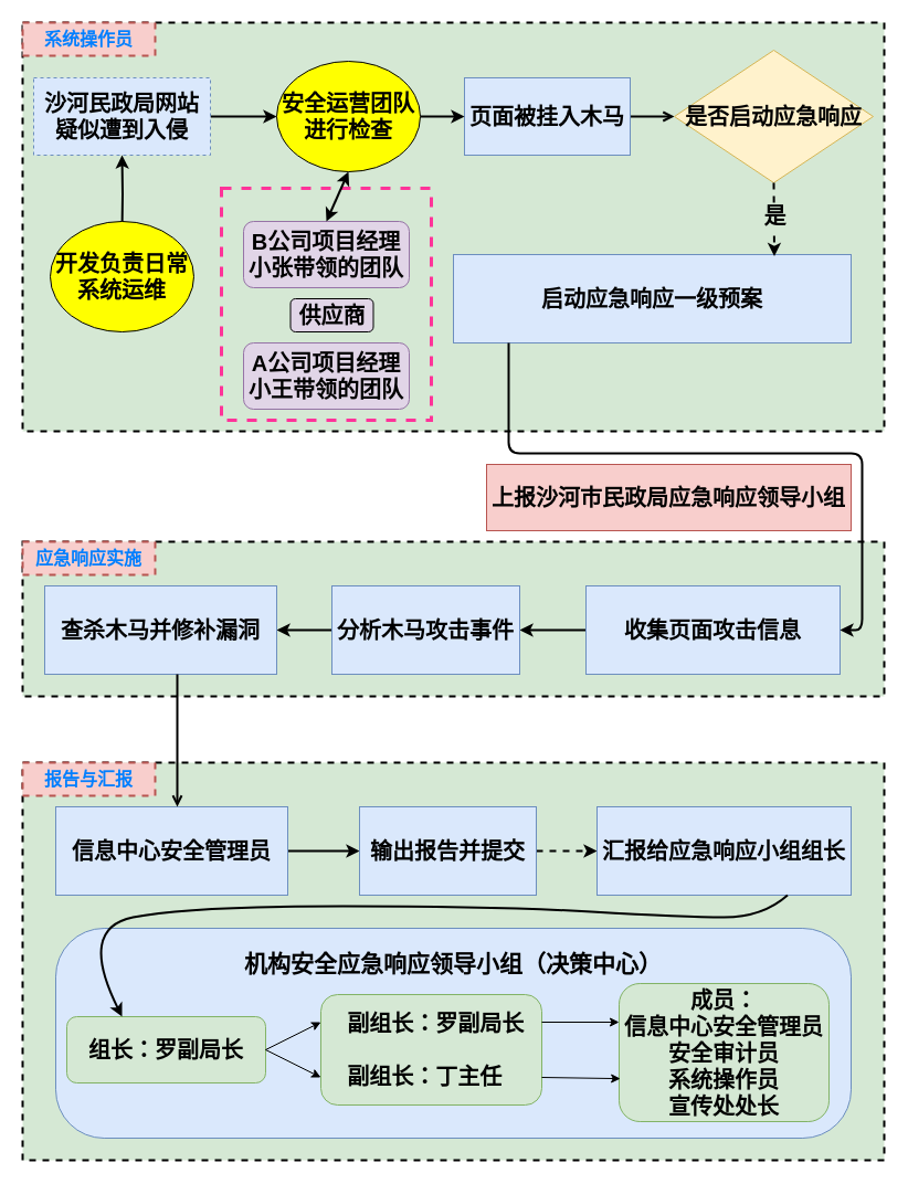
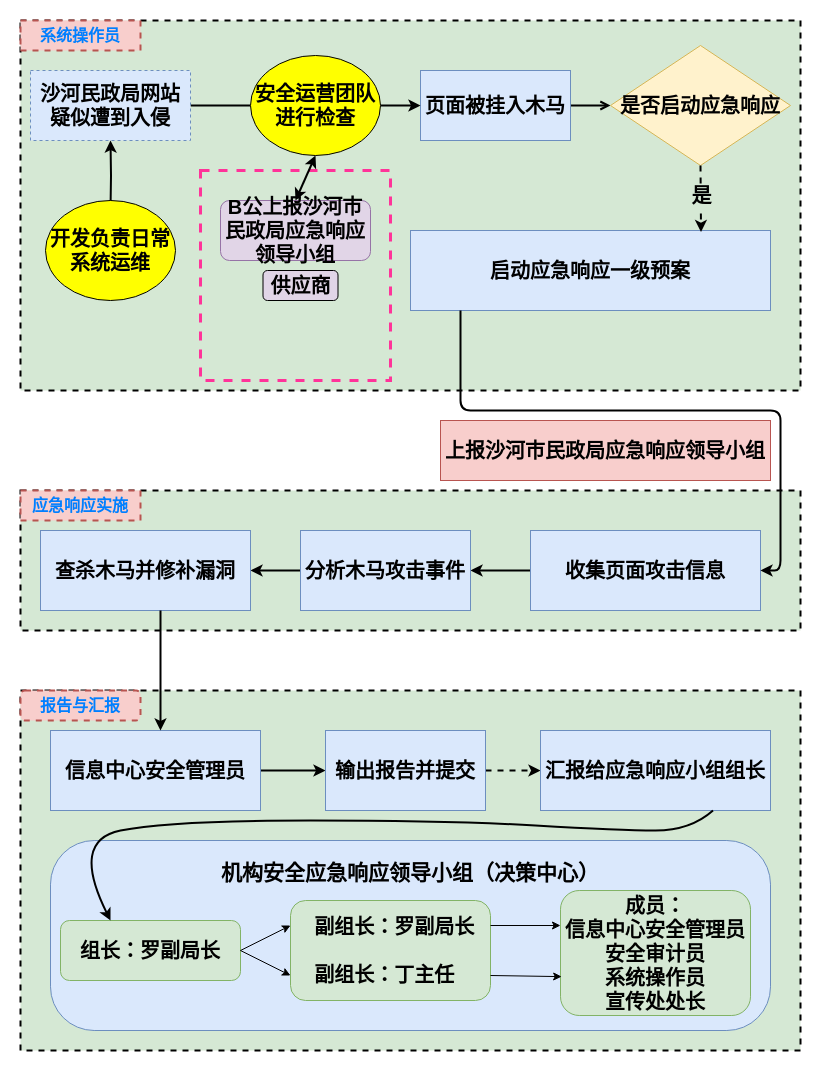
- <mxCell id="4" value="" style="edgeStyle=orthogonalEdgeStyle;rounded=0;orthogonalLoop=1;jettySize=auto;html=1;labelBackgroundColor=none;strokeWidth=2;fillColor=#00FFFF;" parent="1" source="5" target="27" edge="1"><mxGeometry relative="1" as="geometry" /></mxCell>
+ <mxCell id="4" value="" style="edgeStyle=orthogonalEdgeStyle;rounded=0;orthogonalLoop=1;jettySize=auto;html=1;labelBackgroundColor=none;strokeWidth=2;fillColor=#00FFFF;endArrow=none;" parent="1" source="5" target="27" edge="1"><mxGeometry relative="1" as="geometry" /></mxCell>
- <mxCell id="33" value="&lt;div&gt;&lt;span style=&quot;font-size: 20px&quot;&gt;&lt;b&gt;B公&lt;/b&gt;&lt;/span&gt;&lt;b style=&quot;font-size: 20px&quot;&gt;司项目经理小张带领的团队&lt;/b&gt;&lt;/div&gt;" style="rounded=1;whiteSpace=wrap;html=1;labelBackgroundColor=#none;strokeColor=#9673a6;strokeWidth=1;fillColor=#e1d5e7;" parent="1" vertex="1"><mxGeometry x="220" y="200" width="150" height="60" as="geometry" /></mxCell>
+ <mxCell id="33" value="&lt;div&gt;&lt;span style=&quot;font-size: 20px&quot;&gt;&lt;b&gt;B公&lt;/b&gt;&lt;/span&gt;&lt;b style=&quot;font-size: 20px&quot;&gt;上报沙河市民政局应急响应领导小组&lt;/b&gt;&lt;/div&gt;" style="rounded=1;whiteSpace=wrap;html=1;labelBackgroundColor=#none;strokeColor=#9673a6;strokeWidth=1;fillColor=#e1d5e7;" parent="1" vertex="1"><mxGeometry x="220" y="200" width="150" height="60" as="geometry" /></mxCell>
- <mxCell id="34" value="&lt;b&gt;&lt;font style=&quot;font-size: 20px&quot;&gt;A公司项目经理小王带领的团队&lt;/font&gt;&lt;/b&gt;" style="rounded=1;whiteSpace=wrap;html=1;labelBackgroundColor=#none;strokeColor=#9673a6;strokeWidth=1;fillColor=#e1d5e7;" parent="1" vertex="1"><mxGeometry x="220" y="310" width="150" height="60" as="geometry" /></mxCell>
- <mxCell id="16" value="&lt;font color=&quot;#007fff&quot; size=&quot;1&quot;&gt;&lt;b style=&quot;font-size: 16px&quot;&gt;报告与汇报&lt;/b&gt;&lt;/font&gt;" style="whiteSpace=wrap;html=1;dashed=1;strokeWidth=2;fillColor=#f8cecc;strokeColor=#b85450;" parent="1" vertex="1"><mxGeometry x="20" y="690" width="120" height="30" as="geometry" /></mxCell>
+ <mxCell id="16" value="&lt;font color=&quot;#007fff&quot; size=&quot;1&quot;&gt;&lt;b style=&quot;font-size: 16px&quot;&gt;报告与汇报&lt;/b&gt;&lt;/font&gt;" style="whiteSpace=wrap;html=1;dashed=1;strokeWidth=2;fillColor=#f8cecc;strokeColor=#b85450;rounded=1;" parent="1" vertex="1"><mxGeometry x="20" y="690" width="120" height="30" as="geometry" /></mxCell>
- <mxCell id="19" style="edgeStyle=orthogonalEdgeStyle;orthogonalLoop=1;jettySize=auto;html=1;strokeWidth=2;endArrow=open;" parent="1" source="13" target="18" edge="1"><mxGeometry relative="1" as="geometry"><Array as="points"><mxPoint x="160" y="680" /><mxPoint x="160" y="680" /></Array></mxGeometry></mxCell>
+ <mxCell id="19" style="edgeStyle=orthogonalEdgeStyle;orthogonalLoop=1;jettySize=auto;html=1;strokeWidth=2;" parent="1" source="13" target="18" edge="1"><mxGeometry relative="1" as="geometry"><Array as="points"><mxPoint x="160" y="680" /><mxPoint x="160" y="680" /></Array></mxGeometry></mxCell>
